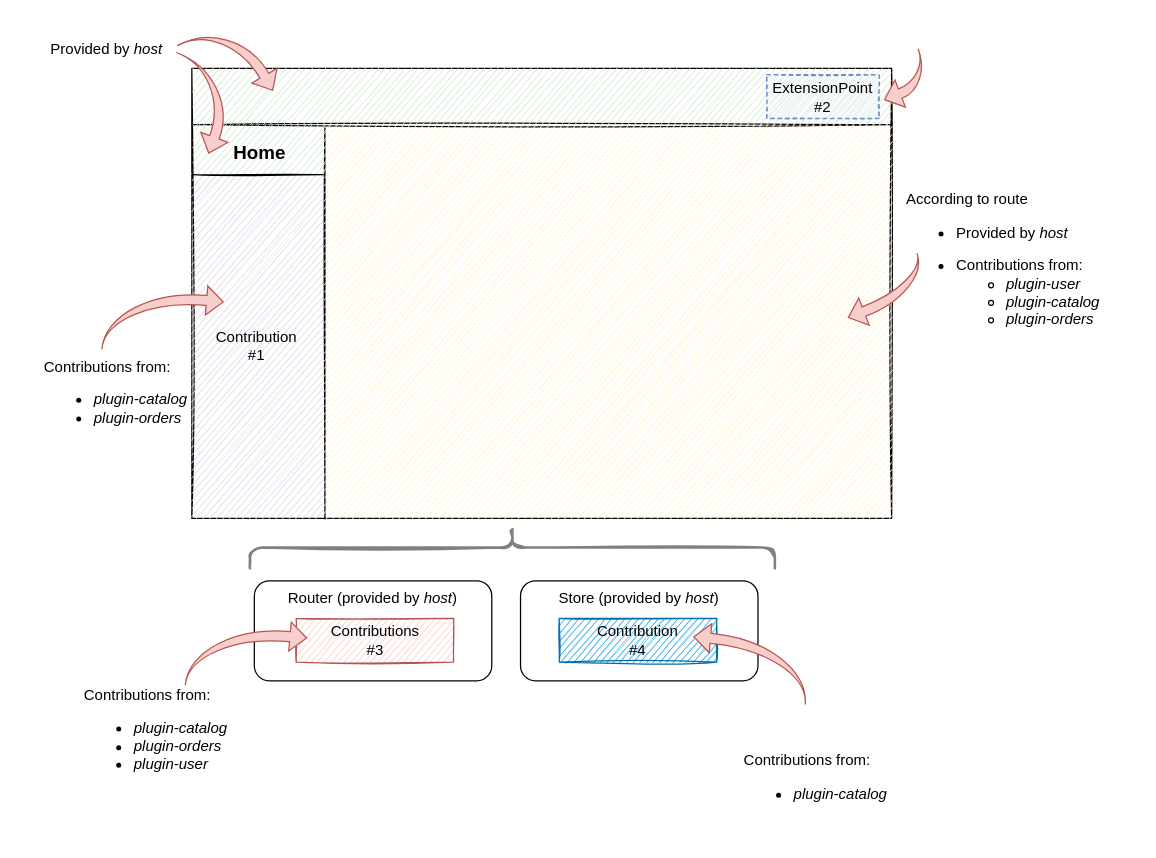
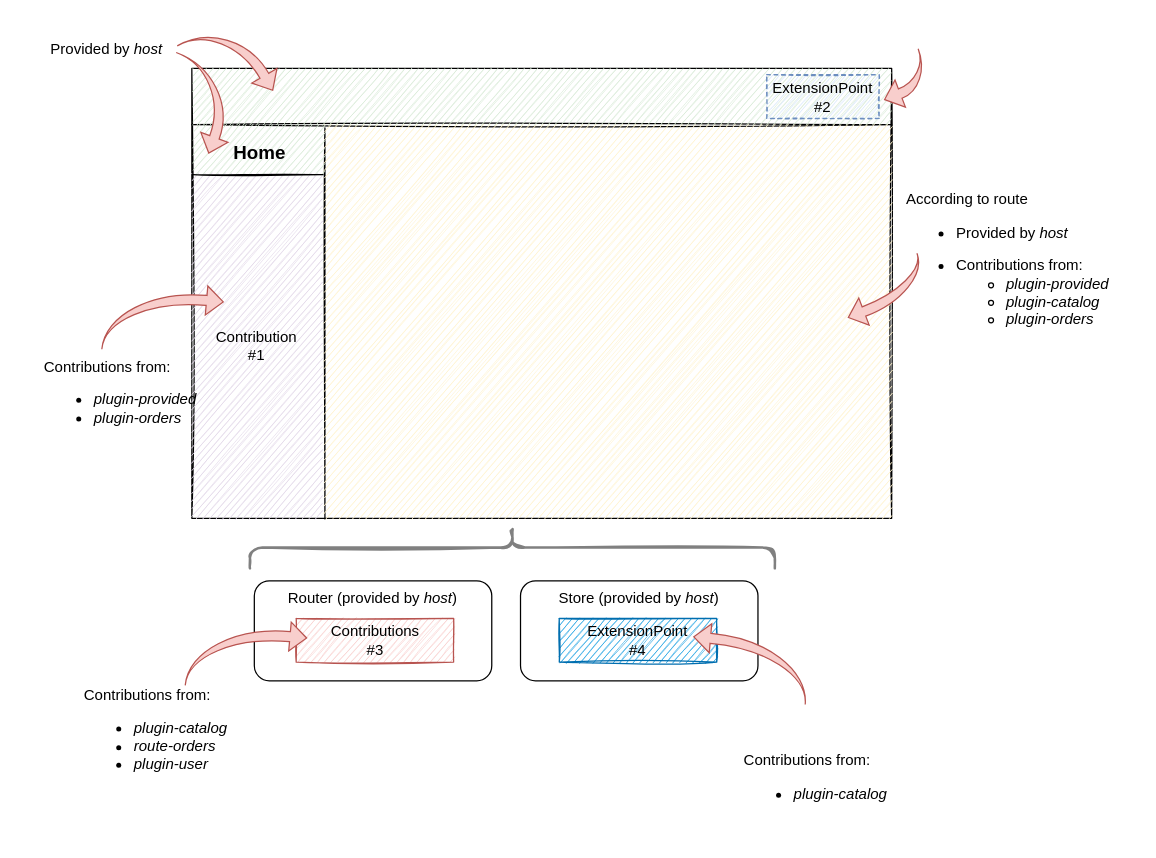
- <mxCell id="18" value="According to route&lt;br&gt;&lt;ul&gt;&lt;li&gt;Provided by &lt;i&gt;host&lt;/i&gt;&lt;/li&gt;&lt;/ul&gt;&lt;ul&gt;&lt;li&gt;Contributions from:&lt;/li&gt;&lt;ul&gt;&lt;li&gt;&lt;i&gt;plugin-user&lt;/i&gt;&lt;/li&gt;&lt;li&gt;&lt;i&gt;plugin-catalog&lt;/i&gt;&lt;/li&gt;&lt;li&gt;&lt;i&gt;plugin-orders&lt;/i&gt;&lt;/li&gt;&lt;/ul&gt;&lt;/ul&gt;" style="text;html=1;strokeColor=none;fillColor=none;align=left;verticalAlign=middle;whiteSpace=wrap;rounded=0;sketch=0;" vertex="1" parent="1"><mxGeometry x="723" y="138" width="180" height="149" as="geometry" /></mxCell>
+ <mxCell id="18" value="According to route&lt;br&gt;&lt;ul&gt;&lt;li&gt;Provided by &lt;i&gt;host&lt;/i&gt;&lt;/li&gt;&lt;/ul&gt;&lt;ul&gt;&lt;li&gt;Contributions from:&lt;/li&gt;&lt;ul&gt;&lt;li&gt;&lt;i&gt;plugin-provided&lt;/i&gt;&lt;/li&gt;&lt;li&gt;&lt;i&gt;plugin-catalog&lt;/i&gt;&lt;/li&gt;&lt;li&gt;&lt;i&gt;plugin-orders&lt;/i&gt;&lt;/li&gt;&lt;/ul&gt;&lt;/ul&gt;" style="text;html=1;strokeColor=none;fillColor=none;align=left;verticalAlign=middle;whiteSpace=wrap;rounded=0;sketch=0;" vertex="1" parent="1"><mxGeometry x="723" y="138" width="180" height="149" as="geometry" /></mxCell>
- <mxCell id="20" value="Contributions from:&lt;br&gt;&lt;ul&gt;&lt;li&gt;&lt;i&gt;plugin-catalog&lt;/i&gt;&lt;/li&gt;&lt;li&gt;&lt;i&gt;plugin-orders&lt;/i&gt;&lt;/li&gt;&lt;/ul&gt;" style="text;html=1;strokeColor=none;fillColor=none;align=left;verticalAlign=middle;whiteSpace=wrap;rounded=0;sketch=0;" vertex="1" parent="1"><mxGeometry y="274" width="130" height="90" as="geometry" x="33" /></mxCell>
+ <mxCell id="20" value="Contributions from:&lt;br&gt;&lt;ul&gt;&lt;li&gt;&lt;i&gt;plugin-provided&lt;/i&gt;&lt;/li&gt;&lt;li&gt;&lt;i&gt;plugin-orders&lt;/i&gt;&lt;/li&gt;&lt;/ul&gt;" style="text;html=1;strokeColor=none;fillColor=none;align=left;verticalAlign=middle;whiteSpace=wrap;rounded=0;sketch=0;" vertex="1" parent="1"><mxGeometry y="274" width="130" height="90" as="geometry" x="33" /></mxCell>
- <mxCell id="22" value="Contribution&lt;br&gt;#4" style="rounded=0;whiteSpace=wrap;html=1;sketch=1;strokeWidth=1;fillColor=#1ba1e2;strokeColor=#006EAF;fontColor=#000000;" vertex="1" parent="1"><mxGeometry x="447" y="494" width="126" height="35" as="geometry" /></mxCell>
+ <mxCell id="22" value="ExtensionPoint&lt;br&gt;#4" style="rounded=0;whiteSpace=wrap;html=1;sketch=1;strokeWidth=1;fillColor=#1ba1e2;strokeColor=#006EAF;fontColor=#000000;" vertex="1" parent="1"><mxGeometry x="447" y="494" width="126" height="35" as="geometry" /></mxCell>
- <mxCell id="24" value="Contributions from:&lt;br&gt;&lt;ul&gt;&lt;li&gt;&lt;i&gt;plugin-catalog&lt;/i&gt;&lt;/li&gt;&lt;li&gt;&lt;i&gt;plugin-orders&lt;/i&gt;&lt;/li&gt;&lt;li&gt;&lt;i&gt;plugin-user&lt;/i&gt;&lt;/li&gt;&lt;/ul&gt;" style="text;html=1;strokeColor=none;fillColor=none;align=left;verticalAlign=middle;whiteSpace=wrap;rounded=0;sketch=0;" vertex="1" parent="1"><mxGeometry x="65.05" y="544" width="130" height="90" as="geometry" /></mxCell>
+ <mxCell id="24" value="Contributions from:&lt;br&gt;&lt;ul&gt;&lt;li&gt;&lt;i&gt;plugin-catalog&lt;/i&gt;&lt;/li&gt;&lt;li&gt;&lt;i&gt;route-orders&lt;/i&gt;&lt;/li&gt;&lt;li&gt;&lt;i&gt;plugin-user&lt;/i&gt;&lt;/li&gt;&lt;/ul&gt;" style="text;html=1;strokeColor=none;fillColor=none;align=left;verticalAlign=middle;whiteSpace=wrap;rounded=0;sketch=0;" vertex="1" parent="1"><mxGeometry x="65.05" y="544" width="130" height="90" as="geometry" /></mxCell>
